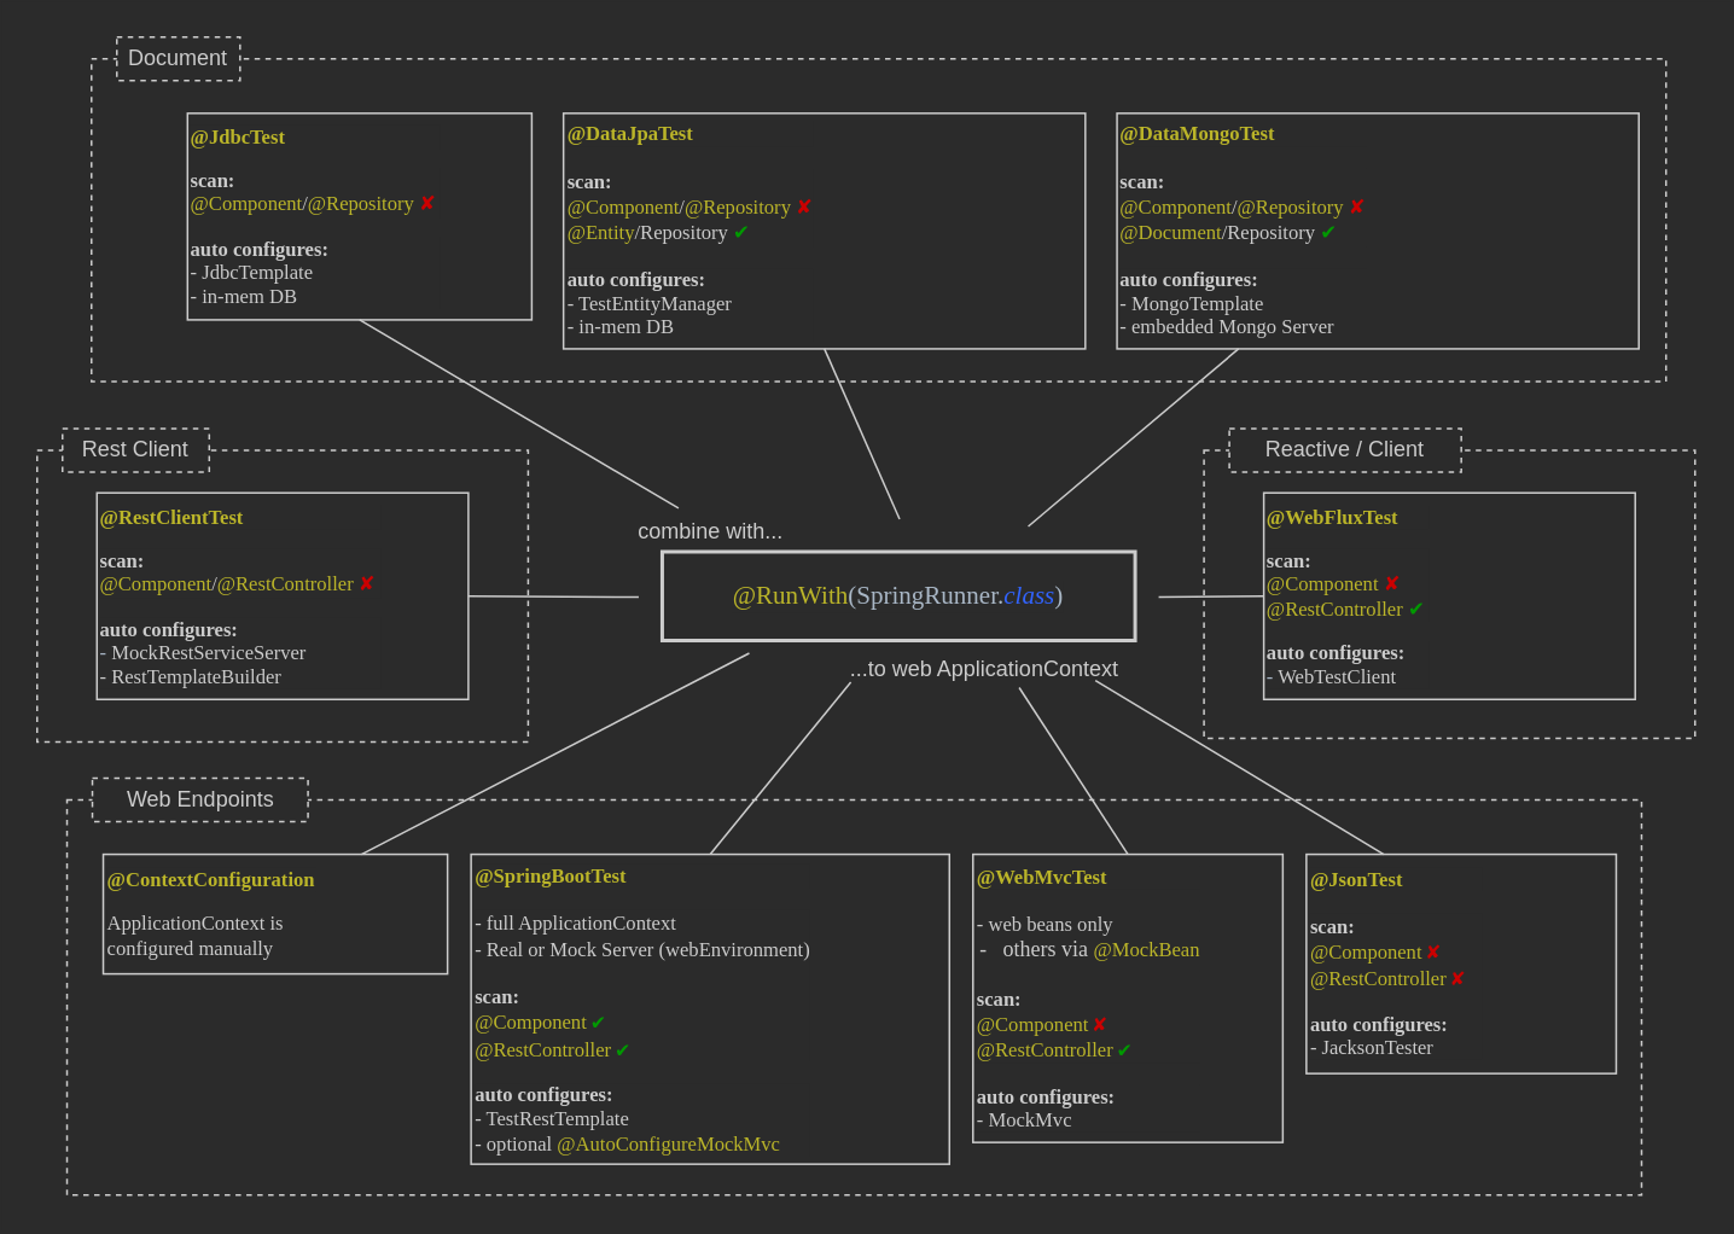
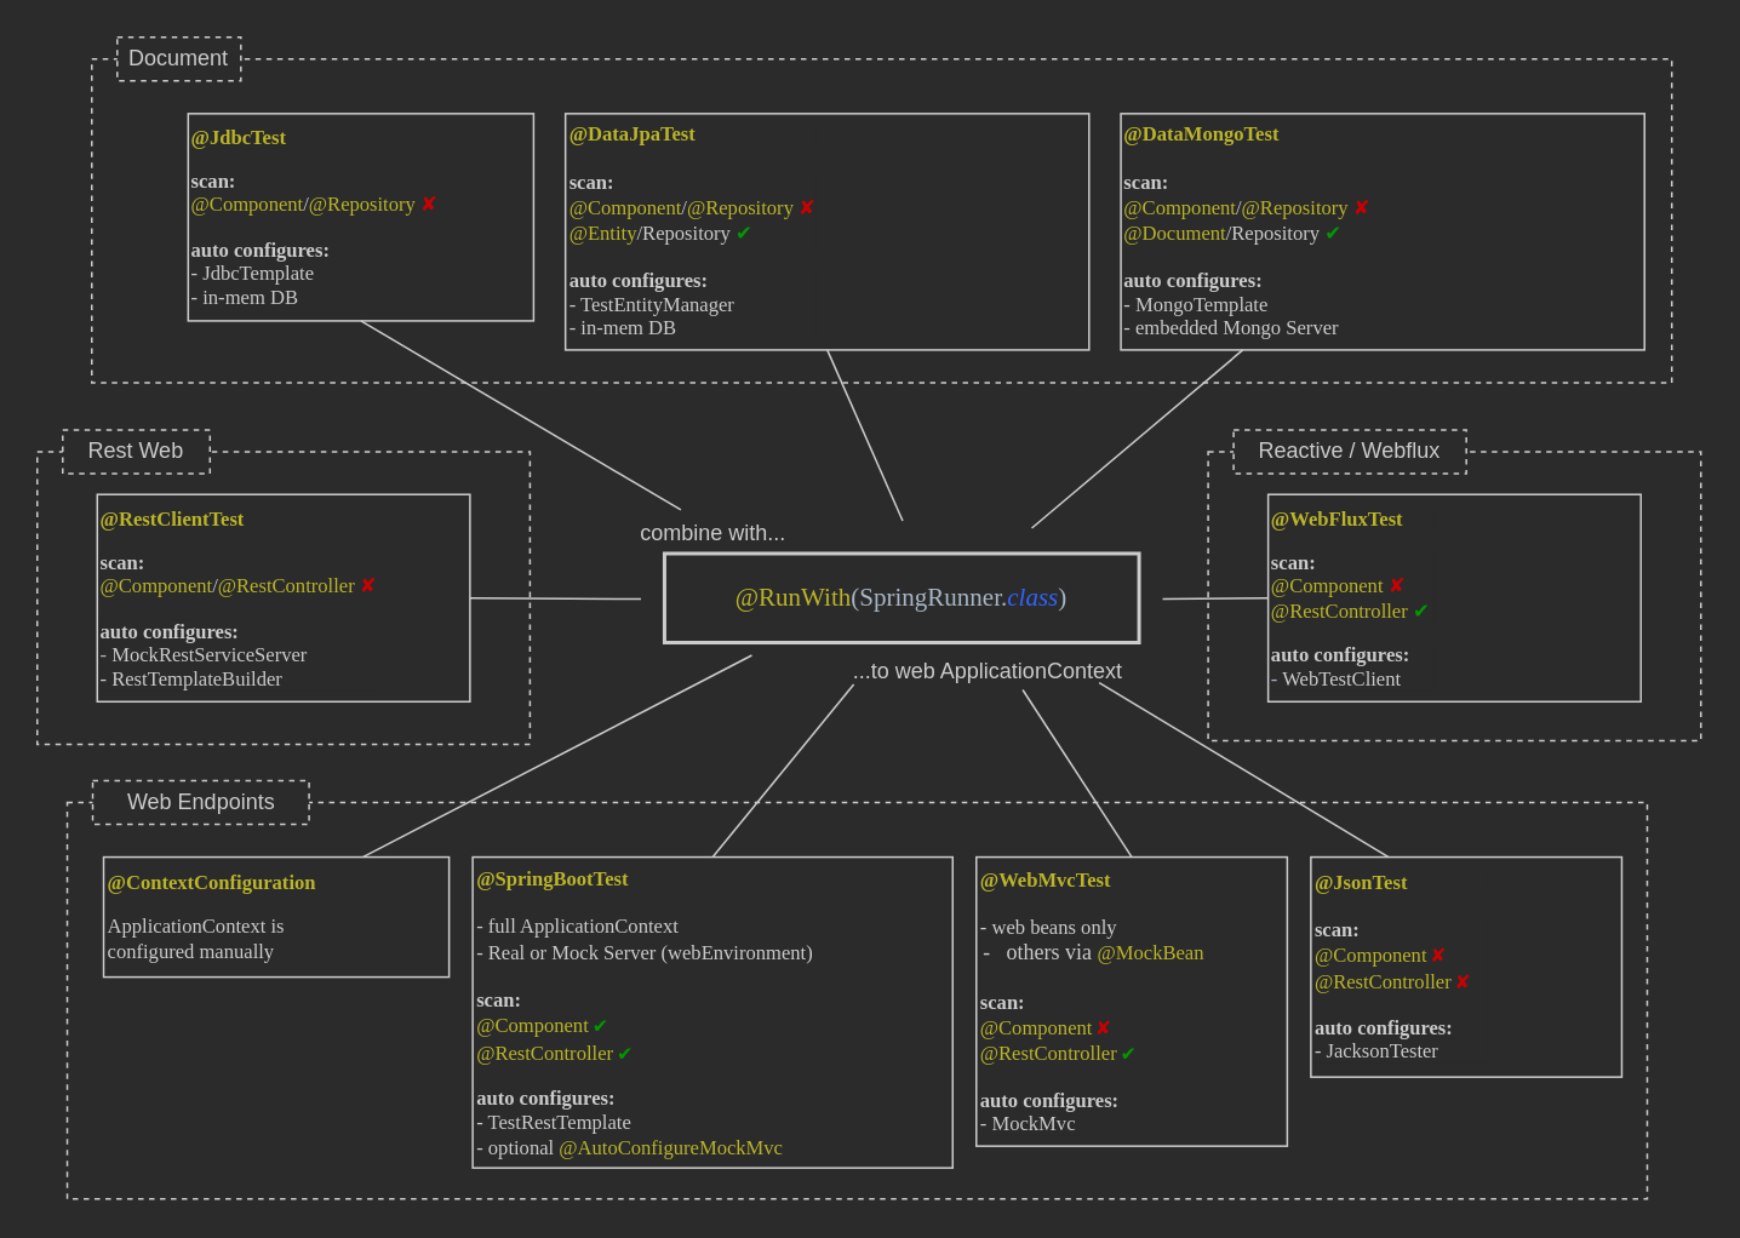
- <mxCell id="20" value="&lt;font color=&quot;#cccccc&quot;&gt;Rest Client&lt;/font&gt;" style="rounded=0;whiteSpace=wrap;html=1;strokeColor=#CCCCCC;fillColor=#2b2b2b;dashed=1;" vertex="1" parent="1"><mxGeometry x="34" y="236" width="81" height="24" as="geometry" /></mxCell>
+ <mxCell id="20" value="&lt;font color=&quot;#cccccc&quot;&gt;Rest Web&lt;/font&gt;" style="rounded=0;whiteSpace=wrap;html=1;strokeColor=#CCCCCC;fillColor=#2b2b2b;dashed=1;" vertex="1" parent="1"><mxGeometry x="34" y="236" width="81" height="24" as="geometry" /></mxCell>
- <mxCell id="23" value="&lt;font color=&quot;#cccccc&quot;&gt;Reactive / Client&lt;/font&gt;" style="rounded=0;whiteSpace=wrap;html=1;strokeColor=#CCCCCC;fillColor=#2b2b2b;dashed=1;" vertex="1" parent="1"><mxGeometry x="678" y="236" width="128" height="24" as="geometry" /></mxCell>
+ <mxCell id="23" value="&lt;font color=&quot;#cccccc&quot;&gt;Reactive / Webflux&lt;/font&gt;" style="rounded=0;whiteSpace=wrap;html=1;strokeColor=#CCCCCC;fillColor=#2b2b2b;dashed=1;" vertex="1" parent="1"><mxGeometry x="678" y="236" width="128" height="24" as="geometry" /></mxCell>
